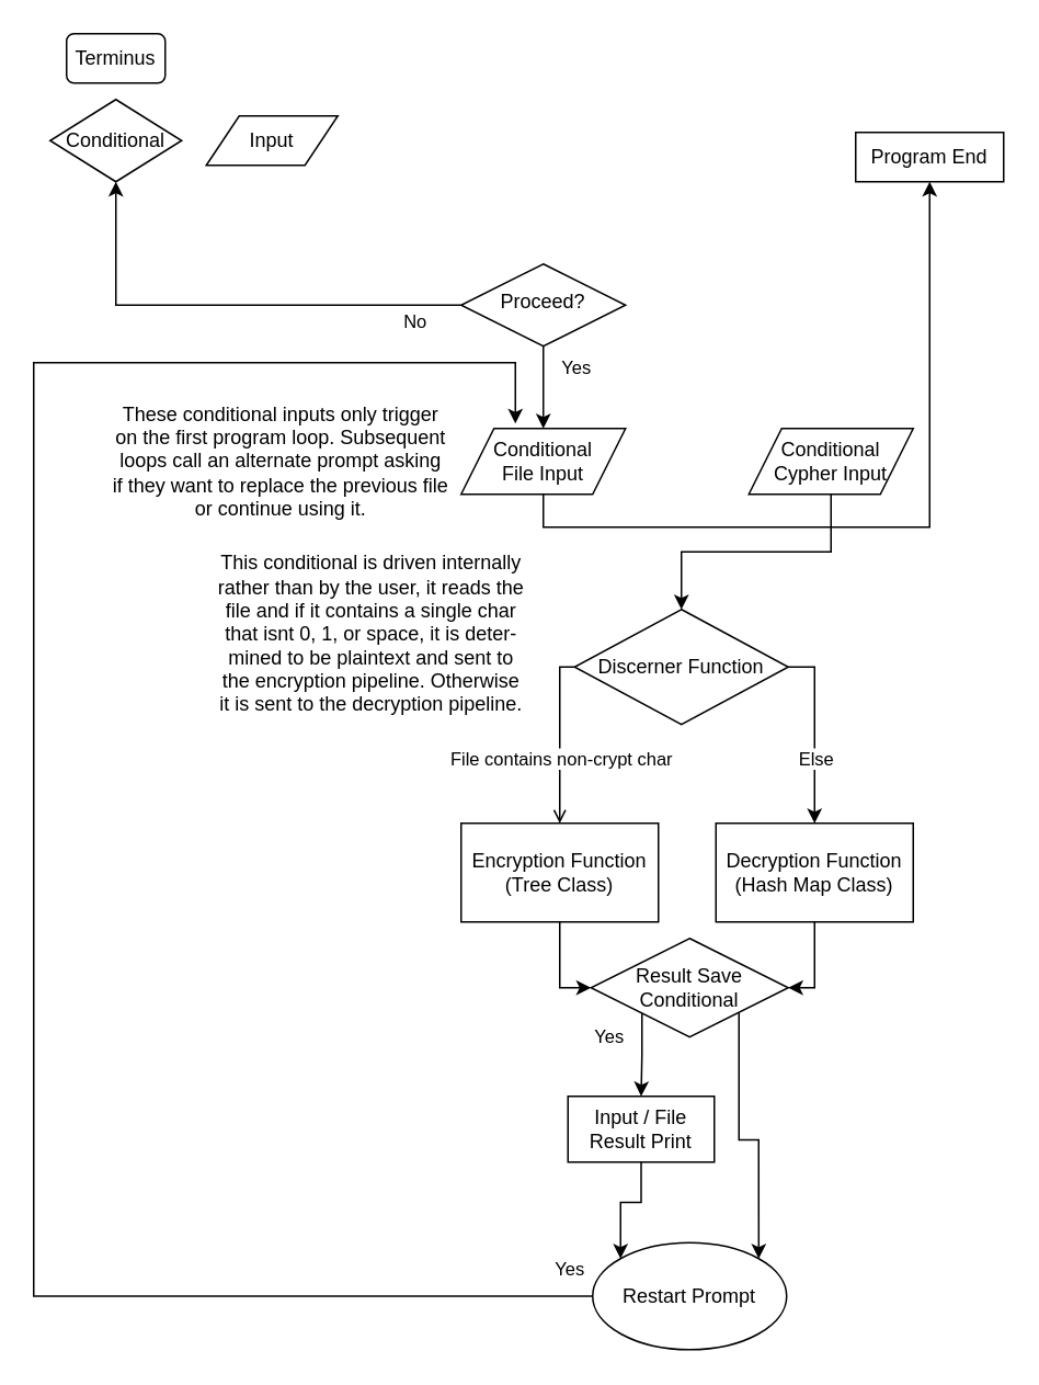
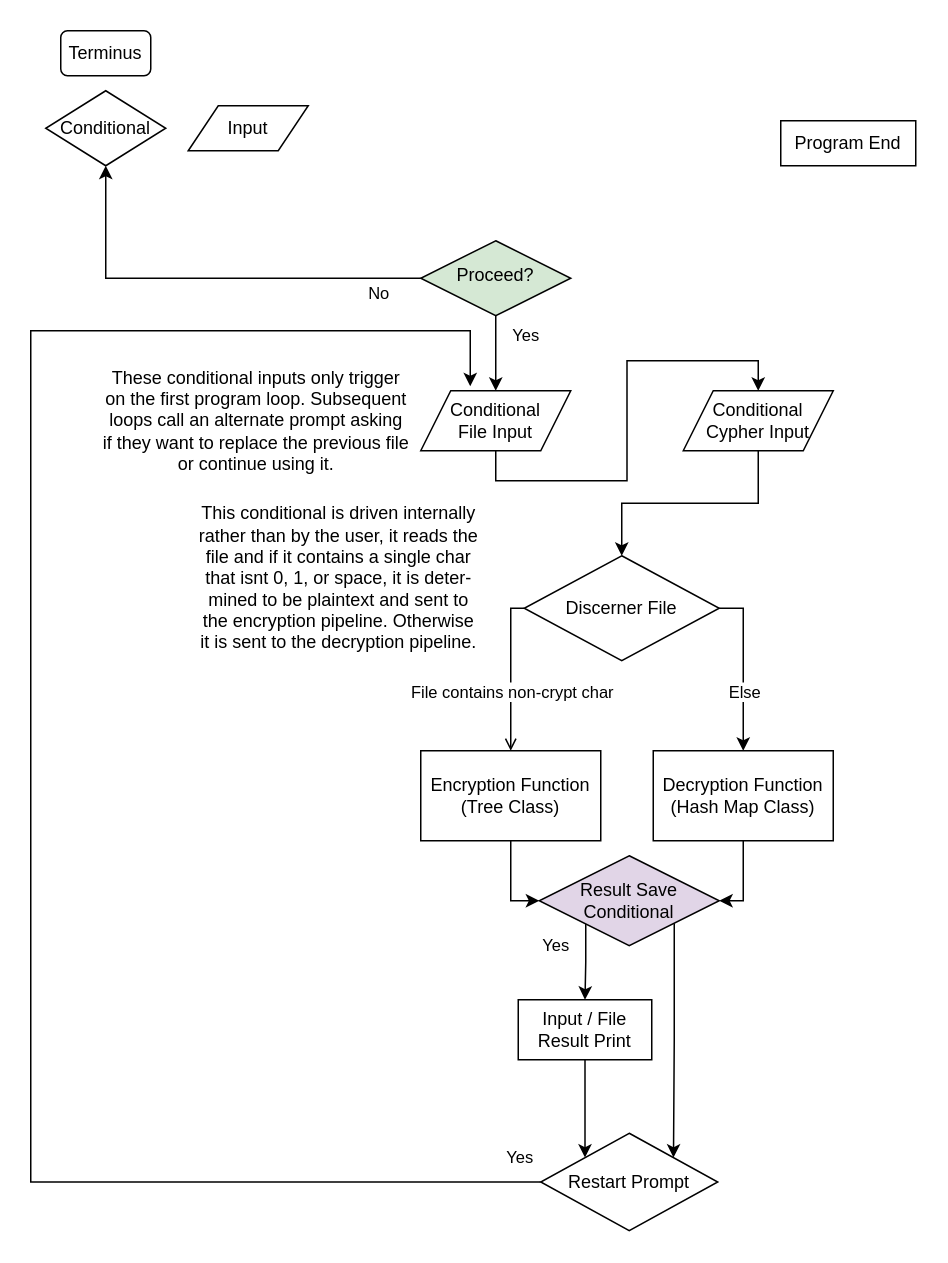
- <mxCell id="4" value="Proceed?" style="rhombus;whiteSpace=wrap;html=1;shadow=0;fontFamily=Helvetica;fontSize=12;align=center;strokeWidth=1;spacing=6;spacingTop=-4;" parent="1" vertex="1"><mxGeometry x="280" y="160" width="100" height="50" as="geometry" /></mxCell>
+ <mxCell id="4" value="Proceed?" style="rhombus;whiteSpace=wrap;html=1;shadow=0;fontFamily=Helvetica;fontSize=12;align=center;strokeWidth=1;spacing=6;spacingTop=-4;fillColor=#d5e8d4;" parent="1" vertex="1"><mxGeometry x="280" y="160" width="100" height="50" as="geometry" /></mxCell>
- <mxCell id="6" style="edgeStyle=orthogonalEdgeStyle;rounded=0;orthogonalLoop=1;jettySize=auto;html=1;exitX=0.5;exitY=1;exitDx=0;exitDy=0;" edge="1" parent="1" source="7" target="5"><mxGeometry relative="1" as="geometry" /></mxCell>
+ <mxCell id="6" style="edgeStyle=orthogonalEdgeStyle;rounded=0;orthogonalLoop=1;jettySize=auto;html=1;exitX=0.5;exitY=1;exitDx=0;exitDy=0;entryX=0.5;entryY=0;entryDx=0;entryDy=0;" edge="1" parent="1" source="7" target="10"><mxGeometry relative="1" as="geometry" /></mxCell>
- <mxCell id="16" value="&lt;div&gt;Discerner Function&lt;br&gt;&lt;/div&gt;" style="rhombus;whiteSpace=wrap;html=1;" vertex="1" parent="1"><mxGeometry x="349" y="370" width="130" height="70" as="geometry" /></mxCell>
+ <mxCell id="16" value="&lt;div&gt;Discerner File&lt;br&gt;&lt;/div&gt;" style="rhombus;whiteSpace=wrap;html=1;" vertex="1" parent="1"><mxGeometry x="349" y="370" width="130" height="70" as="geometry" /></mxCell>
- <mxCell id="24" value="&lt;div&gt;Result Save&lt;/div&gt;&lt;div&gt;Conditional&lt;br&gt;&lt;/div&gt;" style="rhombus;whiteSpace=wrap;html=1;fixedSize=1;" vertex="1" parent="1"><mxGeometry x="359" y="570" width="120" height="60" as="geometry" /></mxCell>
+ <mxCell id="24" value="&lt;div&gt;Result Save&lt;/div&gt;&lt;div&gt;Conditional&lt;br&gt;&lt;/div&gt;" style="rhombus;whiteSpace=wrap;html=1;fixedSize=1;fillColor=#e1d5e7;" vertex="1" parent="1"><mxGeometry x="359" y="570" width="120" height="60" as="geometry" /></mxCell>
- <mxCell id="29" value="Restart Prompt" style="ellipse;whiteSpace=wrap;html=1;" vertex="1" parent="1"><mxGeometry x="360" y="755" width="118" height="65" as="geometry" /></mxCell>
+ <mxCell id="29" value="Restart Prompt" style="rhombus;whiteSpace=wrap;html=1;" vertex="1" parent="1"><mxGeometry x="360" y="755" width="118" height="65" as="geometry" /></mxCell>
